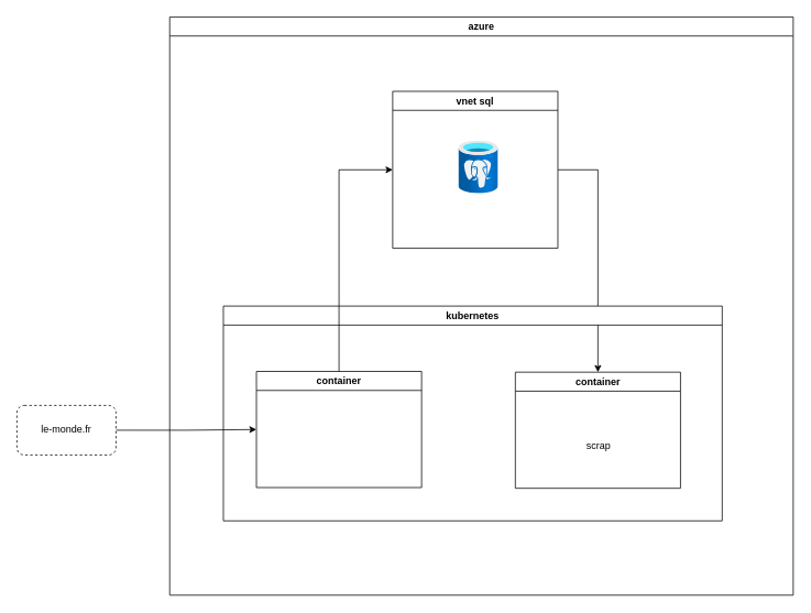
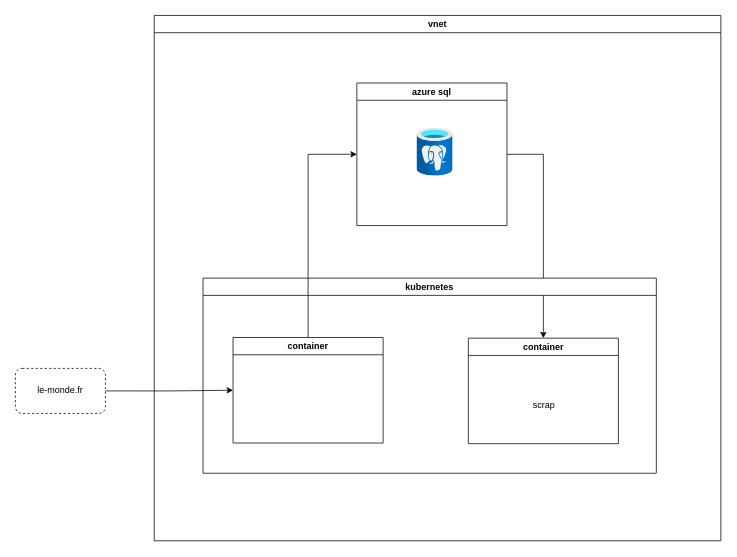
- <mxCell id="13" value="azure" style="swimlane;whiteSpace=wrap;html=1;" vertex="1" parent="1"><mxGeometry x="205" y="20" width="755" height="700" as="geometry" /></mxCell>
+ <mxCell id="13" value="vnet" style="swimlane;whiteSpace=wrap;html=1;" vertex="1" parent="1"><mxGeometry x="205" y="20" width="755" height="700" as="geometry" /></mxCell>
- <mxCell id="4" value="vnet sql" style="swimlane;whiteSpace=wrap;html=1;" vertex="1" parent="1"><mxGeometry x="475" y="110" width="200" height="190" as="geometry" /></mxCell>
+ <mxCell id="4" value="azure sql" style="swimlane;whiteSpace=wrap;html=1;" vertex="1" parent="1"><mxGeometry x="475" y="110" width="200" height="190" as="geometry" /></mxCell>
